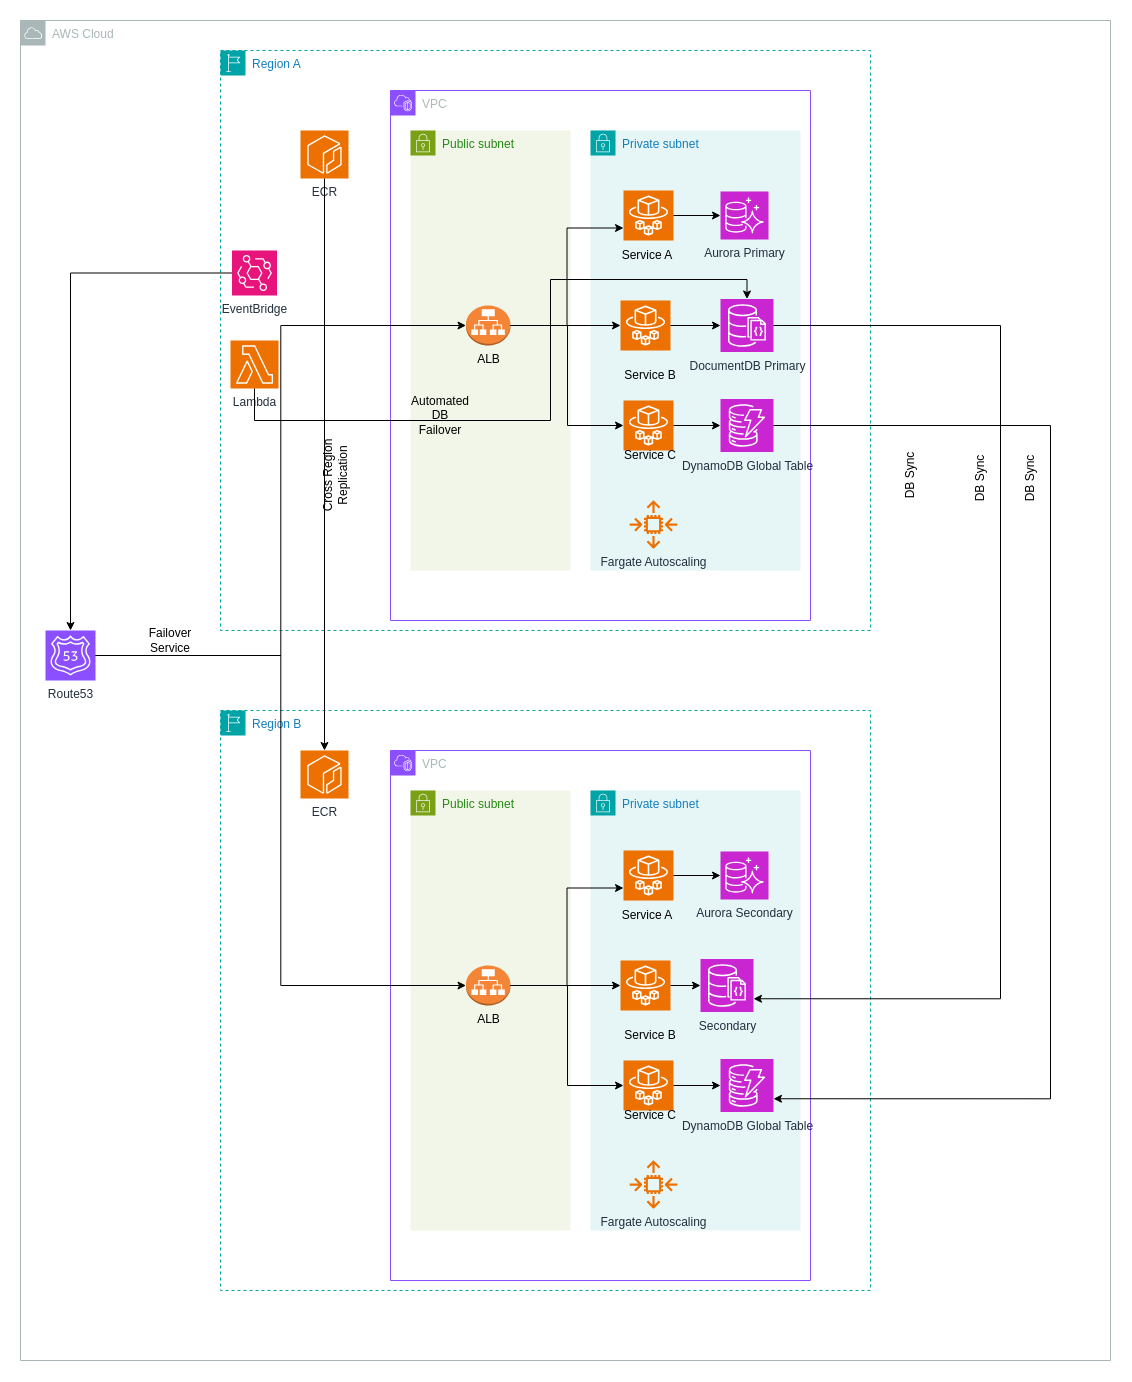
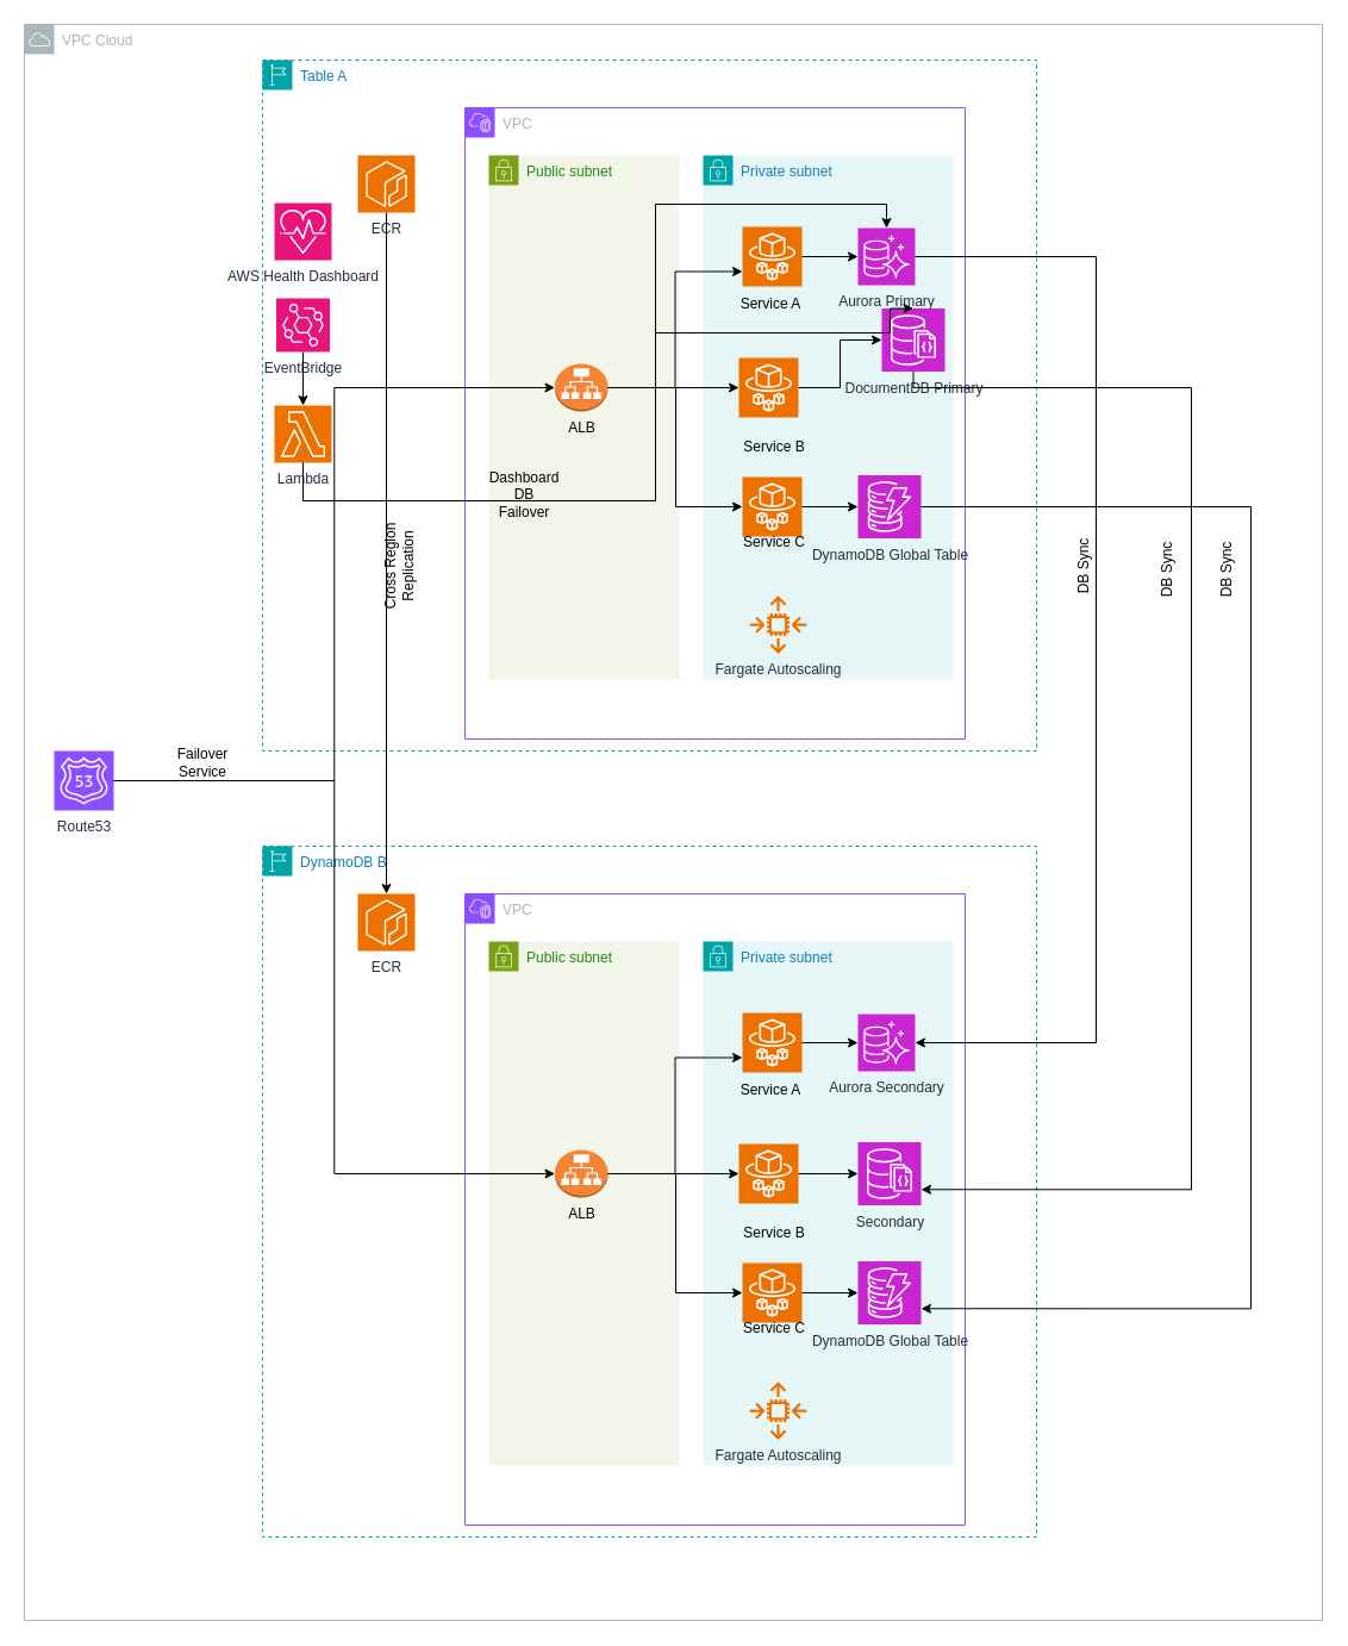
- <mxCell id="65" value="AWS Cloud" style="sketch=0;outlineConnect=0;gradientColor=none;html=1;whiteSpace=wrap;fontSize=12;fontStyle=0;shape=mxgraph.aws4.group;grIcon=mxgraph.aws4.group_aws_cloud;strokeColor=#AAB7B8;fillColor=none;verticalAlign=top;align=left;spacingLeft=30;fontColor=#AAB7B8;dashed=0;" vertex="1" parent="1"><mxGeometry x="20" y="20" width="1090" height="1340" as="geometry" /></mxCell>
+ <mxCell id="65" value="VPC Cloud" style="sketch=0;outlineConnect=0;gradientColor=none;html=1;whiteSpace=wrap;fontSize=12;fontStyle=0;shape=mxgraph.aws4.group;grIcon=mxgraph.aws4.group_aws_cloud;strokeColor=#AAB7B8;fillColor=none;verticalAlign=top;align=left;spacingLeft=30;fontColor=#AAB7B8;dashed=0;" vertex="1" parent="1"><mxGeometry x="20" y="20" width="1090" height="1340" as="geometry" /></mxCell>
- <mxCell id="2" value="Region A" style="points=[[0,0],[0.25,0],[0.5,0],[0.75,0],[1,0],[1,0.25],[1,0.5],[1,0.75],[1,1],[0.75,1],[0.5,1],[0.25,1],[0,1],[0,0.75],[0,0.5],[0,0.25]];outlineConnect=0;gradientColor=none;html=1;whiteSpace=wrap;fontSize=12;fontStyle=0;container=1;pointerEvents=0;collapsible=0;recursiveResize=0;shape=mxgraph.aws4.group;grIcon=mxgraph.aws4.group_region;strokeColor=#00A4A6;fillColor=none;verticalAlign=top;align=left;spacingLeft=30;fontColor=#147EBA;dashed=1;" vertex="1" parent="1"><mxGeometry x="220" width="650" height="580" as="geometry" y="50" /></mxCell>
+ <mxCell id="2" value="Table A" style="points=[[0,0],[0.25,0],[0.5,0],[0.75,0],[1,0],[1,0.25],[1,0.5],[1,0.75],[1,1],[0.75,1],[0.5,1],[0.25,1],[0,1],[0,0.75],[0,0.5],[0,0.25]];outlineConnect=0;gradientColor=none;html=1;whiteSpace=wrap;fontSize=12;fontStyle=0;container=1;pointerEvents=0;collapsible=0;recursiveResize=0;shape=mxgraph.aws4.group;grIcon=mxgraph.aws4.group_region;strokeColor=#00A4A6;fillColor=none;verticalAlign=top;align=left;spacingLeft=30;fontColor=#147EBA;dashed=1;" vertex="1" parent="1"><mxGeometry x="220" width="650" height="580" as="geometry" y="50" /></mxCell>
+ <mxCell id="30" style="edgeStyle=orthogonalEdgeStyle;rounded=0;orthogonalLoop=1;jettySize=auto;html=1;entryX=0.5;entryY=0;entryDx=0;entryDy=0;entryPerimeter=0;" edge="1" parent="2" source="28" target="11"><mxGeometry relative="1" as="geometry"><Array as="points"><mxPoint x="34" y="370" /><mxPoint x="330" y="370" /><mxPoint x="330" y="121" /><mxPoint x="524" y="121" /></Array></mxGeometry></mxCell>
+ <mxCell id="26" value="AWS Health Dashboard" style="sketch=0;points=[[0,0,0],[0.25,0,0],[0.5,0,0],[0.75,0,0],[1,0,0],[0,1,0],[0.25,1,0],[0.5,1,0],[0.75,1,0],[1,1,0],[0,0.25,0],[0,0.5,0],[0,0.75,0],[1,0.25,0],[1,0.5,0],[1,0.75,0]];points=[[0,0,0],[0.25,0,0],[0.5,0,0],[0.75,0,0],[1,0,0],[0,1,0],[0.25,1,0],[0.5,1,0],[0.75,1,0],[1,1,0],[0,0.25,0],[0,0.5,0],[0,0.75,0],[1,0.25,0],[1,0.5,0],[1,0.75,0]];outlineConnect=0;fontColor=#232F3E;fillColor=#E7157B;strokeColor=#ffffff;dashed=0;verticalLabelPosition=bottom;verticalAlign=top;align=center;html=1;fontSize=12;fontStyle=0;aspect=fixed;shape=mxgraph.aws4.resourceIcon;resIcon=mxgraph.aws4.personal_health_dashboard;" vertex="1" parent="2"><mxGeometry x="10" y="120" width="48" height="48" as="geometry" /></mxCell>
- <mxCell id="13" value="DocumentDB Primary" style="sketch=0;points=[[0,0,0],[0.25,0,0],[0.5,0,0],[0.75,0,0],[1,0,0],[0,1,0],[0.25,1,0],[0.5,1,0],[0.75,1,0],[1,1,0],[0,0.25,0],[0,0.5,0],[0,0.75,0],[1,0.25,0],[1,0.5,0],[1,0.75,0]];outlineConnect=0;fontColor=#232F3E;fillColor=#C925D1;strokeColor=#ffffff;dashed=0;verticalLabelPosition=bottom;verticalAlign=top;align=center;html=1;fontSize=12;fontStyle=0;aspect=fixed;shape=mxgraph.aws4.resourceIcon;resIcon=mxgraph.aws4.documentdb_with_mongodb_compatibility;" vertex="1" parent="4"><mxGeometry x="130" y="168.5" width="53" height="53" as="geometry" /></mxCell>
+ <mxCell id="13" value="DocumentDB Primary" style="sketch=0;points=[[0,0,0],[0.25,0,0],[0.5,0,0],[0.75,0,0],[1,0,0],[0,1,0],[0.25,1,0],[0.5,1,0],[0.75,1,0],[1,1,0],[0,0.25,0],[0,0.5,0],[0,0.75,0],[1,0.25,0],[1,0.5,0],[1,0.75,0]];outlineConnect=0;fontColor=#232F3E;fillColor=#C925D1;strokeColor=#ffffff;dashed=0;verticalLabelPosition=bottom;verticalAlign=top;align=center;html=1;fontSize=12;fontStyle=0;aspect=fixed;shape=mxgraph.aws4.resourceIcon;resIcon=mxgraph.aws4.documentdb_with_mongodb_compatibility;" vertex="1" parent="4"><mxGeometry x="150" y="128.5" width="53" height="53" as="geometry" /></mxCell>
- <mxCell id="29" style="edgeStyle=orthogonalEdgeStyle;rounded=0;orthogonalLoop=1;jettySize=auto;html=1;" edge="1" parent="2" source="27" target="54"><mxGeometry relative="1" as="geometry" /></mxCell>
+ <mxCell id="29" style="edgeStyle=orthogonalEdgeStyle;rounded=0;orthogonalLoop=1;jettySize=auto;html=1;entryX=0.5;entryY=0;entryDx=0;entryDy=0;entryPerimeter=0;" edge="1" parent="2" source="27" target="28"><mxGeometry relative="1" as="geometry" /></mxCell>
- <mxCell id="20" value="Automated DB Failover" style="text;html=1;align=center;verticalAlign=middle;whiteSpace=wrap;rounded=0;" vertex="1" parent="18"><mxGeometry y="270" width="60" height="30" as="geometry" /></mxCell>
+ <mxCell id="20" value="Dashboard DB Failover" style="text;html=1;align=center;verticalAlign=middle;whiteSpace=wrap;rounded=0;" vertex="1" parent="18"><mxGeometry y="270" width="60" height="30" as="geometry" /></mxCell>
+ <mxCell id="58" style="edgeStyle=orthogonalEdgeStyle;rounded=0;orthogonalLoop=1;jettySize=auto;html=1;entryX=1;entryY=0.5;entryDx=0;entryDy=0;entryPerimeter=0;exitX=1;exitY=0.5;exitDx=0;exitDy=0;exitPerimeter=0;" edge="1" parent="1" source="11" target="41"><mxGeometry relative="1" as="geometry"><Array as="points"><mxPoint x="920" y="215" /><mxPoint x="920" y="875" /></Array></mxGeometry></mxCell>
- <mxCell id="32" value="Region B" style="points=[[0,0],[0.25,0],[0.5,0],[0.75,0],[1,0],[1,0.25],[1,0.5],[1,0.75],[1,1],[0.75,1],[0.5,1],[0.25,1],[0,1],[0,0.75],[0,0.5],[0,0.25]];outlineConnect=0;gradientColor=none;html=1;whiteSpace=wrap;fontSize=12;fontStyle=0;container=1;pointerEvents=0;collapsible=0;recursiveResize=0;shape=mxgraph.aws4.group;grIcon=mxgraph.aws4.group_region;strokeColor=#00A4A6;fillColor=none;verticalAlign=top;align=left;spacingLeft=30;fontColor=#147EBA;dashed=1;" vertex="1" parent="1"><mxGeometry x="220" y="710" width="650" height="580" as="geometry" /></mxCell>
+ <mxCell id="32" value="DynamoDB B" style="points=[[0,0],[0.25,0],[0.5,0],[0.75,0],[1,0],[1,0.25],[1,0.5],[1,0.75],[1,1],[0.75,1],[0.5,1],[0.25,1],[0,1],[0,0.75],[0,0.5],[0,0.25]];outlineConnect=0;gradientColor=none;html=1;whiteSpace=wrap;fontSize=12;fontStyle=0;container=1;pointerEvents=0;collapsible=0;recursiveResize=0;shape=mxgraph.aws4.group;grIcon=mxgraph.aws4.group_region;strokeColor=#00A4A6;fillColor=none;verticalAlign=top;align=left;spacingLeft=30;fontColor=#147EBA;dashed=1;" vertex="1" parent="1"><mxGeometry x="220" y="710" width="650" height="580" as="geometry" /></mxCell>
- <mxCell id="43" value="Secondary" style="sketch=0;points=[[0,0,0],[0.25,0,0],[0.5,0,0],[0.75,0,0],[1,0,0],[0,1,0],[0.25,1,0],[0.5,1,0],[0.75,1,0],[1,1,0],[0,0.25,0],[0,0.5,0],[0,0.75,0],[1,0.25,0],[1,0.5,0],[1,0.75,0]];outlineConnect=0;fontColor=#232F3E;fillColor=#C925D1;strokeColor=#ffffff;dashed=0;verticalLabelPosition=bottom;verticalAlign=top;align=center;html=1;fontSize=12;fontStyle=0;aspect=fixed;shape=mxgraph.aws4.resourceIcon;resIcon=mxgraph.aws4.documentdb_with_mongodb_compatibility;" vertex="1" parent="34"><mxGeometry x="110" y="168.5" width="53" height="53" as="geometry" /></mxCell>
+ <mxCell id="43" value="Secondary" style="sketch=0;points=[[0,0,0],[0.25,0,0],[0.5,0,0],[0.75,0,0],[1,0,0],[0,1,0],[0.25,1,0],[0.5,1,0],[0.75,1,0],[1,1,0],[0,0.25,0],[0,0.5,0],[0,0.75,0],[1,0.25,0],[1,0.5,0],[1,0.75,0]];outlineConnect=0;fontColor=#232F3E;fillColor=#C925D1;strokeColor=#ffffff;dashed=0;verticalLabelPosition=bottom;verticalAlign=top;align=center;html=1;fontSize=12;fontStyle=0;aspect=fixed;shape=mxgraph.aws4.resourceIcon;resIcon=mxgraph.aws4.documentdb_with_mongodb_compatibility;" vertex="1" parent="34"><mxGeometry x="130" y="168.5" width="53" height="53" as="geometry" /></mxCell>
